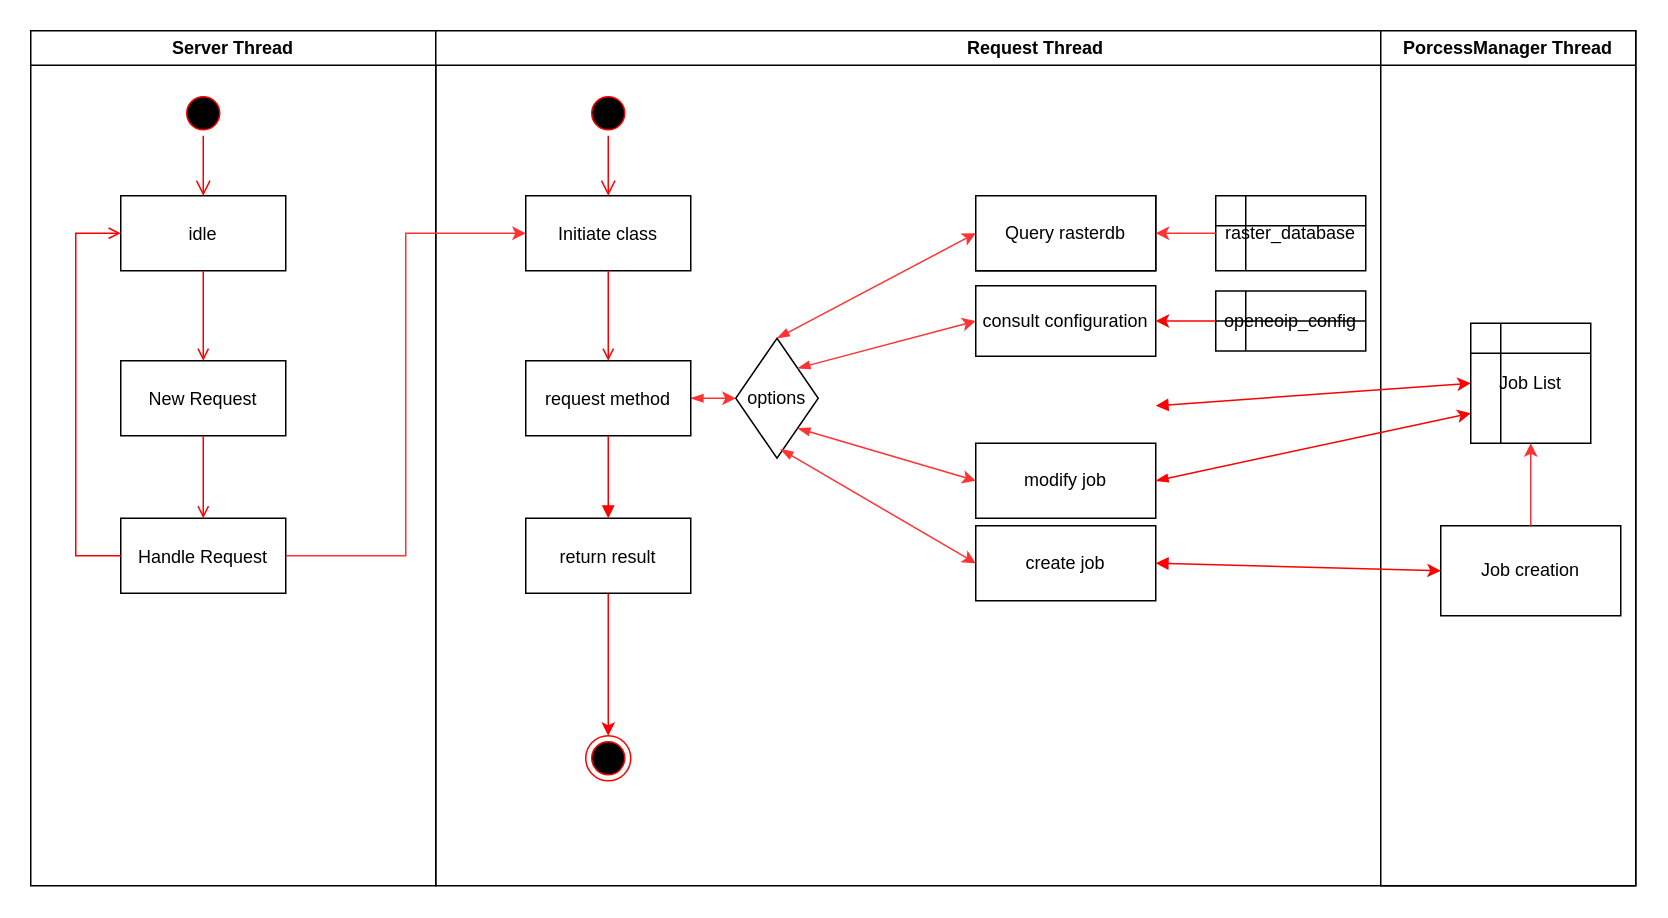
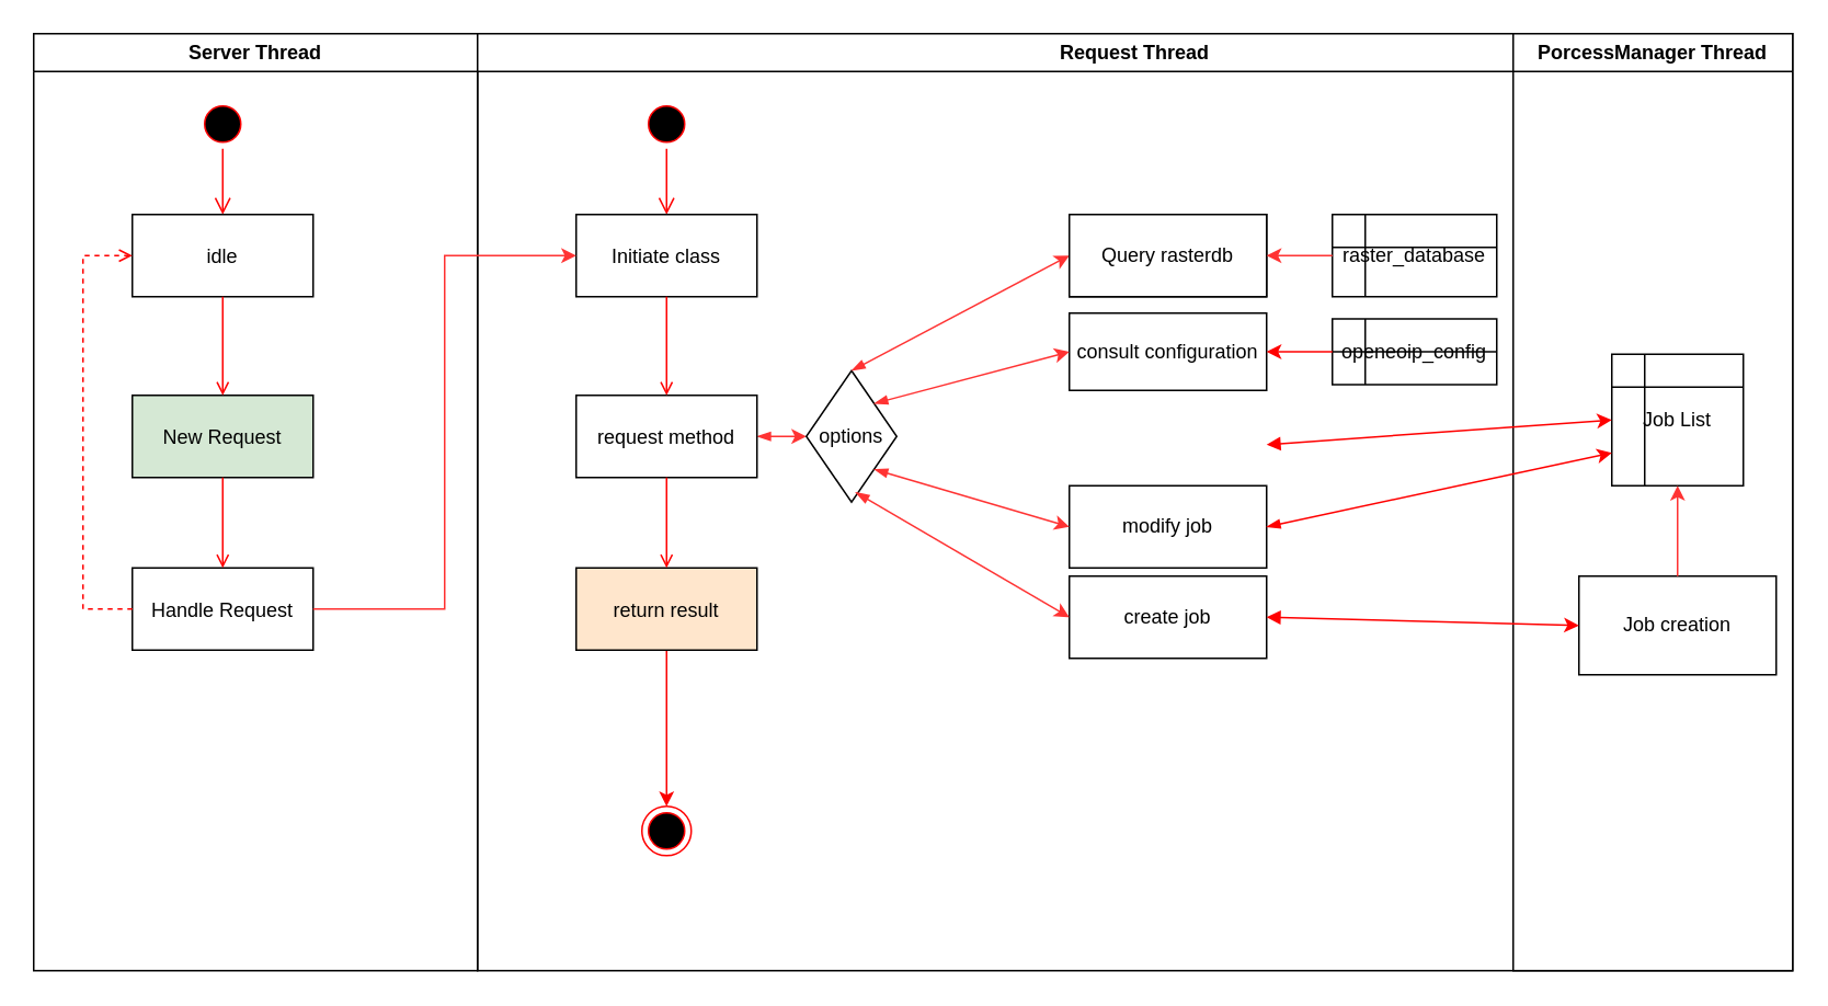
- <mxCell id="10" value="" style="edgeStyle=elbowEdgeStyle;elbow=horizontal;strokeColor=#FF0000;endArrow=open;endFill=1;rounded=0" parent="2" source="8" target="5" edge="1"><mxGeometry width="100" height="100" relative="1" as="geometry"><mxPoint x="160" y="290" as="sourcePoint" /><mxPoint x="260" y="190" as="targetPoint" /><Array as="points"><mxPoint x="30" y="250" /></Array></mxGeometry></mxCell>
+ <mxCell id="10" value="" style="edgeStyle=elbowEdgeStyle;elbow=horizontal;strokeColor=#FF0000;endArrow=open;endFill=1;rounded=0;dashed=1;" parent="2" source="8" target="5" edge="1"><mxGeometry width="100" height="100" relative="1" as="geometry"><mxPoint x="160" y="290" as="sourcePoint" /><mxPoint x="260" y="190" as="targetPoint" /><Array as="points"><mxPoint x="30" y="250" /></Array></mxGeometry></mxCell>
- <mxCell id="6" value="New Request" style="" parent="2" vertex="1"><mxGeometry x="60" y="220" width="110" height="50" as="geometry" /></mxCell>
+ <mxCell id="6" value="New Request" style="fillColor=#d5e8d4;" parent="2" vertex="1"><mxGeometry x="60" y="220" width="110" height="50" as="geometry" /></mxCell>
- <mxCell id="20" value="" style="endArrow=block;strokeColor=#FF0000;endFill=1;rounded=0;" parent="11" source="16" target="19" edge="1"><mxGeometry relative="1" as="geometry" /></mxCell>
+ <mxCell id="20" value="" style="endArrow=open;strokeColor=#FF0000;endFill=1;rounded=0" parent="11" source="16" target="19" edge="1"><mxGeometry relative="1" as="geometry" /></mxCell>
- <mxCell id="19" value="return result" style="" parent="11" vertex="1"><mxGeometry x="60" y="325" width="110" height="50" as="geometry" /></mxCell>
+ <mxCell id="19" value="return result" style="fillColor=#ffe6cc;" parent="11" vertex="1"><mxGeometry x="60" y="325" width="110" height="50" as="geometry" /></mxCell>
